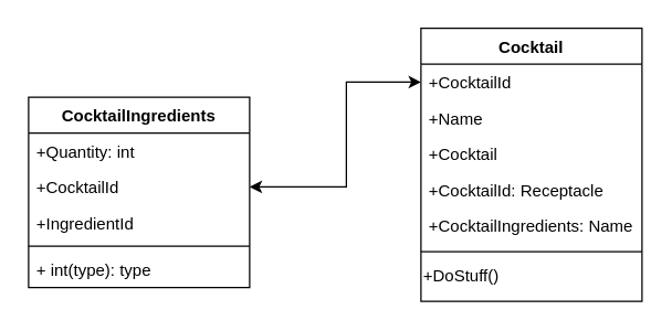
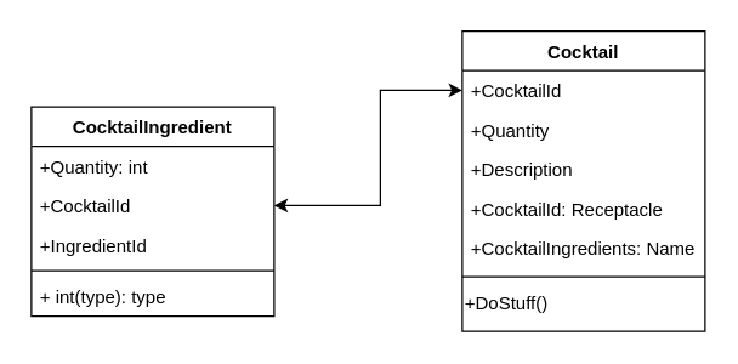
- <mxCell id="10" value="CocktailIngredients" style="swimlane;fontStyle=1;align=center;verticalAlign=top;childLayout=stackLayout;horizontal=1;startSize=26;horizontalStack=0;resizeParent=1;resizeParentMax=0;resizeLast=0;collapsible=1;marginBottom=0;" vertex="1" parent="1"><mxGeometry x="20" y="70" width="160" height="138" as="geometry" /></mxCell>
+ <mxCell id="10" value="CocktailIngredient" style="swimlane;fontStyle=1;align=center;verticalAlign=top;childLayout=stackLayout;horizontal=1;startSize=26;horizontalStack=0;resizeParent=1;resizeParentMax=0;resizeLast=0;collapsible=1;marginBottom=0;" vertex="1" parent="1"><mxGeometry x="20" y="70" width="160" height="138" as="geometry" /></mxCell>
- <mxCell id="4" value="+Name" style="text;strokeColor=none;fillColor=none;align=left;verticalAlign=top;spacingLeft=4;spacingRight=4;overflow=hidden;rotatable=0;points=[[0,0.5],[1,0.5]];portConstraint=eastwest;" vertex="1" parent="2"><mxGeometry y="52" width="160" height="26" as="geometry" /></mxCell>
+ <mxCell id="4" value="+Quantity" style="text;strokeColor=none;fillColor=none;align=left;verticalAlign=top;spacingLeft=4;spacingRight=4;overflow=hidden;rotatable=0;points=[[0,0.5],[1,0.5]];portConstraint=eastwest;" vertex="1" parent="2"><mxGeometry y="52" width="160" height="26" as="geometry" /></mxCell>
- <mxCell id="5" value="+Cocktail" style="text;strokeColor=none;fillColor=none;align=left;verticalAlign=top;spacingLeft=4;spacingRight=4;overflow=hidden;rotatable=0;points=[[0,0.5],[1,0.5]];portConstraint=eastwest;" vertex="1" parent="2"><mxGeometry y="78" width="160" height="26" as="geometry" /></mxCell>
+ <mxCell id="5" value="+Description" style="text;strokeColor=none;fillColor=none;align=left;verticalAlign=top;spacingLeft=4;spacingRight=4;overflow=hidden;rotatable=0;points=[[0,0.5],[1,0.5]];portConstraint=eastwest;" vertex="1" parent="2"><mxGeometry y="78" width="160" height="26" as="geometry" /></mxCell>
